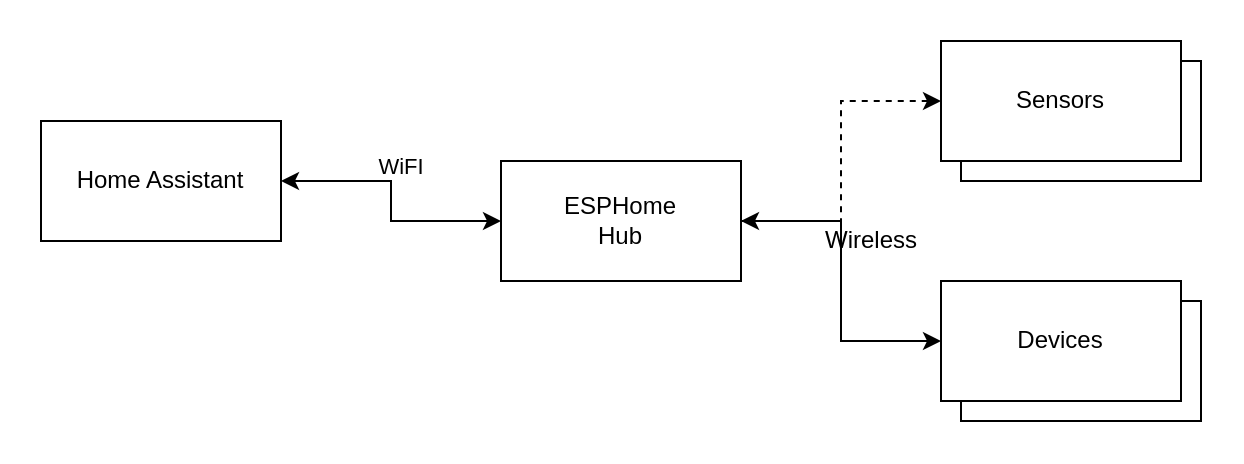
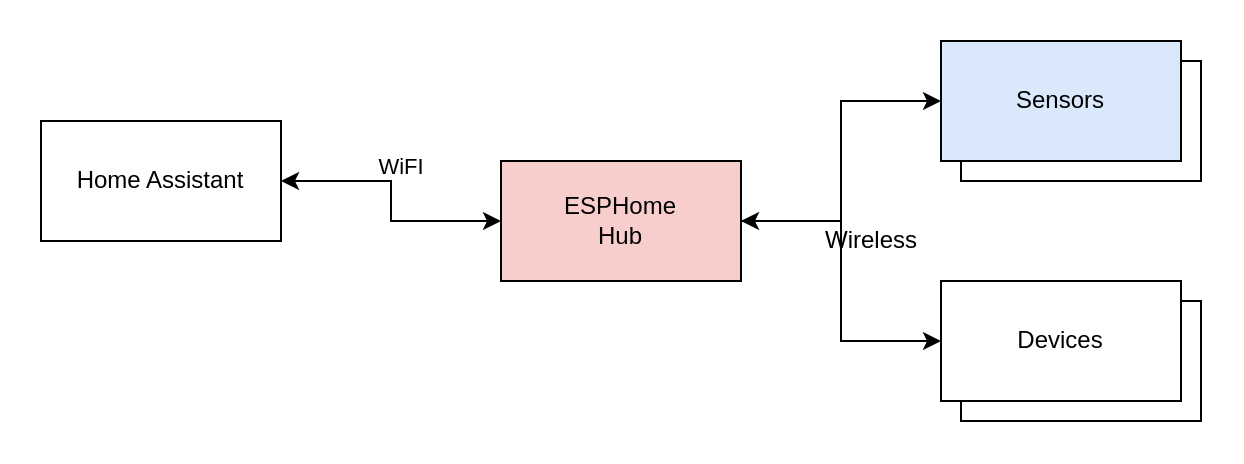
- <mxCell id="9" value="Sensors" style="rounded=0;whiteSpace=wrap;html=1;" parent="1" vertex="1"><mxGeometry x="470" y="20" width="120" height="60" as="geometry" /></mxCell>
+ <mxCell id="9" value="Sensors" style="rounded=0;whiteSpace=wrap;html=1;fillColor=#dae8fc;" parent="1" vertex="1"><mxGeometry x="470" y="20" width="120" height="60" as="geometry" /></mxCell>
- <mxCell id="4" style="edgeStyle=orthogonalEdgeStyle;rounded=0;orthogonalLoop=1;jettySize=auto;html=1;entryX=0;entryY=0.5;entryDx=0;entryDy=0;startArrow=classic;startFill=1;dashed=1;" parent="1" source="5" target="9" edge="1"><mxGeometry relative="1" as="geometry" /></mxCell>
+ <mxCell id="4" style="edgeStyle=orthogonalEdgeStyle;rounded=0;orthogonalLoop=1;jettySize=auto;html=1;entryX=0;entryY=0.5;entryDx=0;entryDy=0;startArrow=classic;startFill=1;" parent="1" source="5" target="9" edge="1"><mxGeometry relative="1" as="geometry" /></mxCell>
- <mxCell id="5" value="ESPHome&lt;br&gt;Hub" style="rounded=0;whiteSpace=wrap;html=1;" parent="1" vertex="1"><mxGeometry x="250" y="80" width="120" height="60" as="geometry" /></mxCell>
+ <mxCell id="5" value="ESPHome&lt;br&gt;Hub" style="rounded=0;whiteSpace=wrap;html=1;fillColor=#f8cecc;" parent="1" vertex="1"><mxGeometry x="250" y="80" width="120" height="60" as="geometry" /></mxCell>
